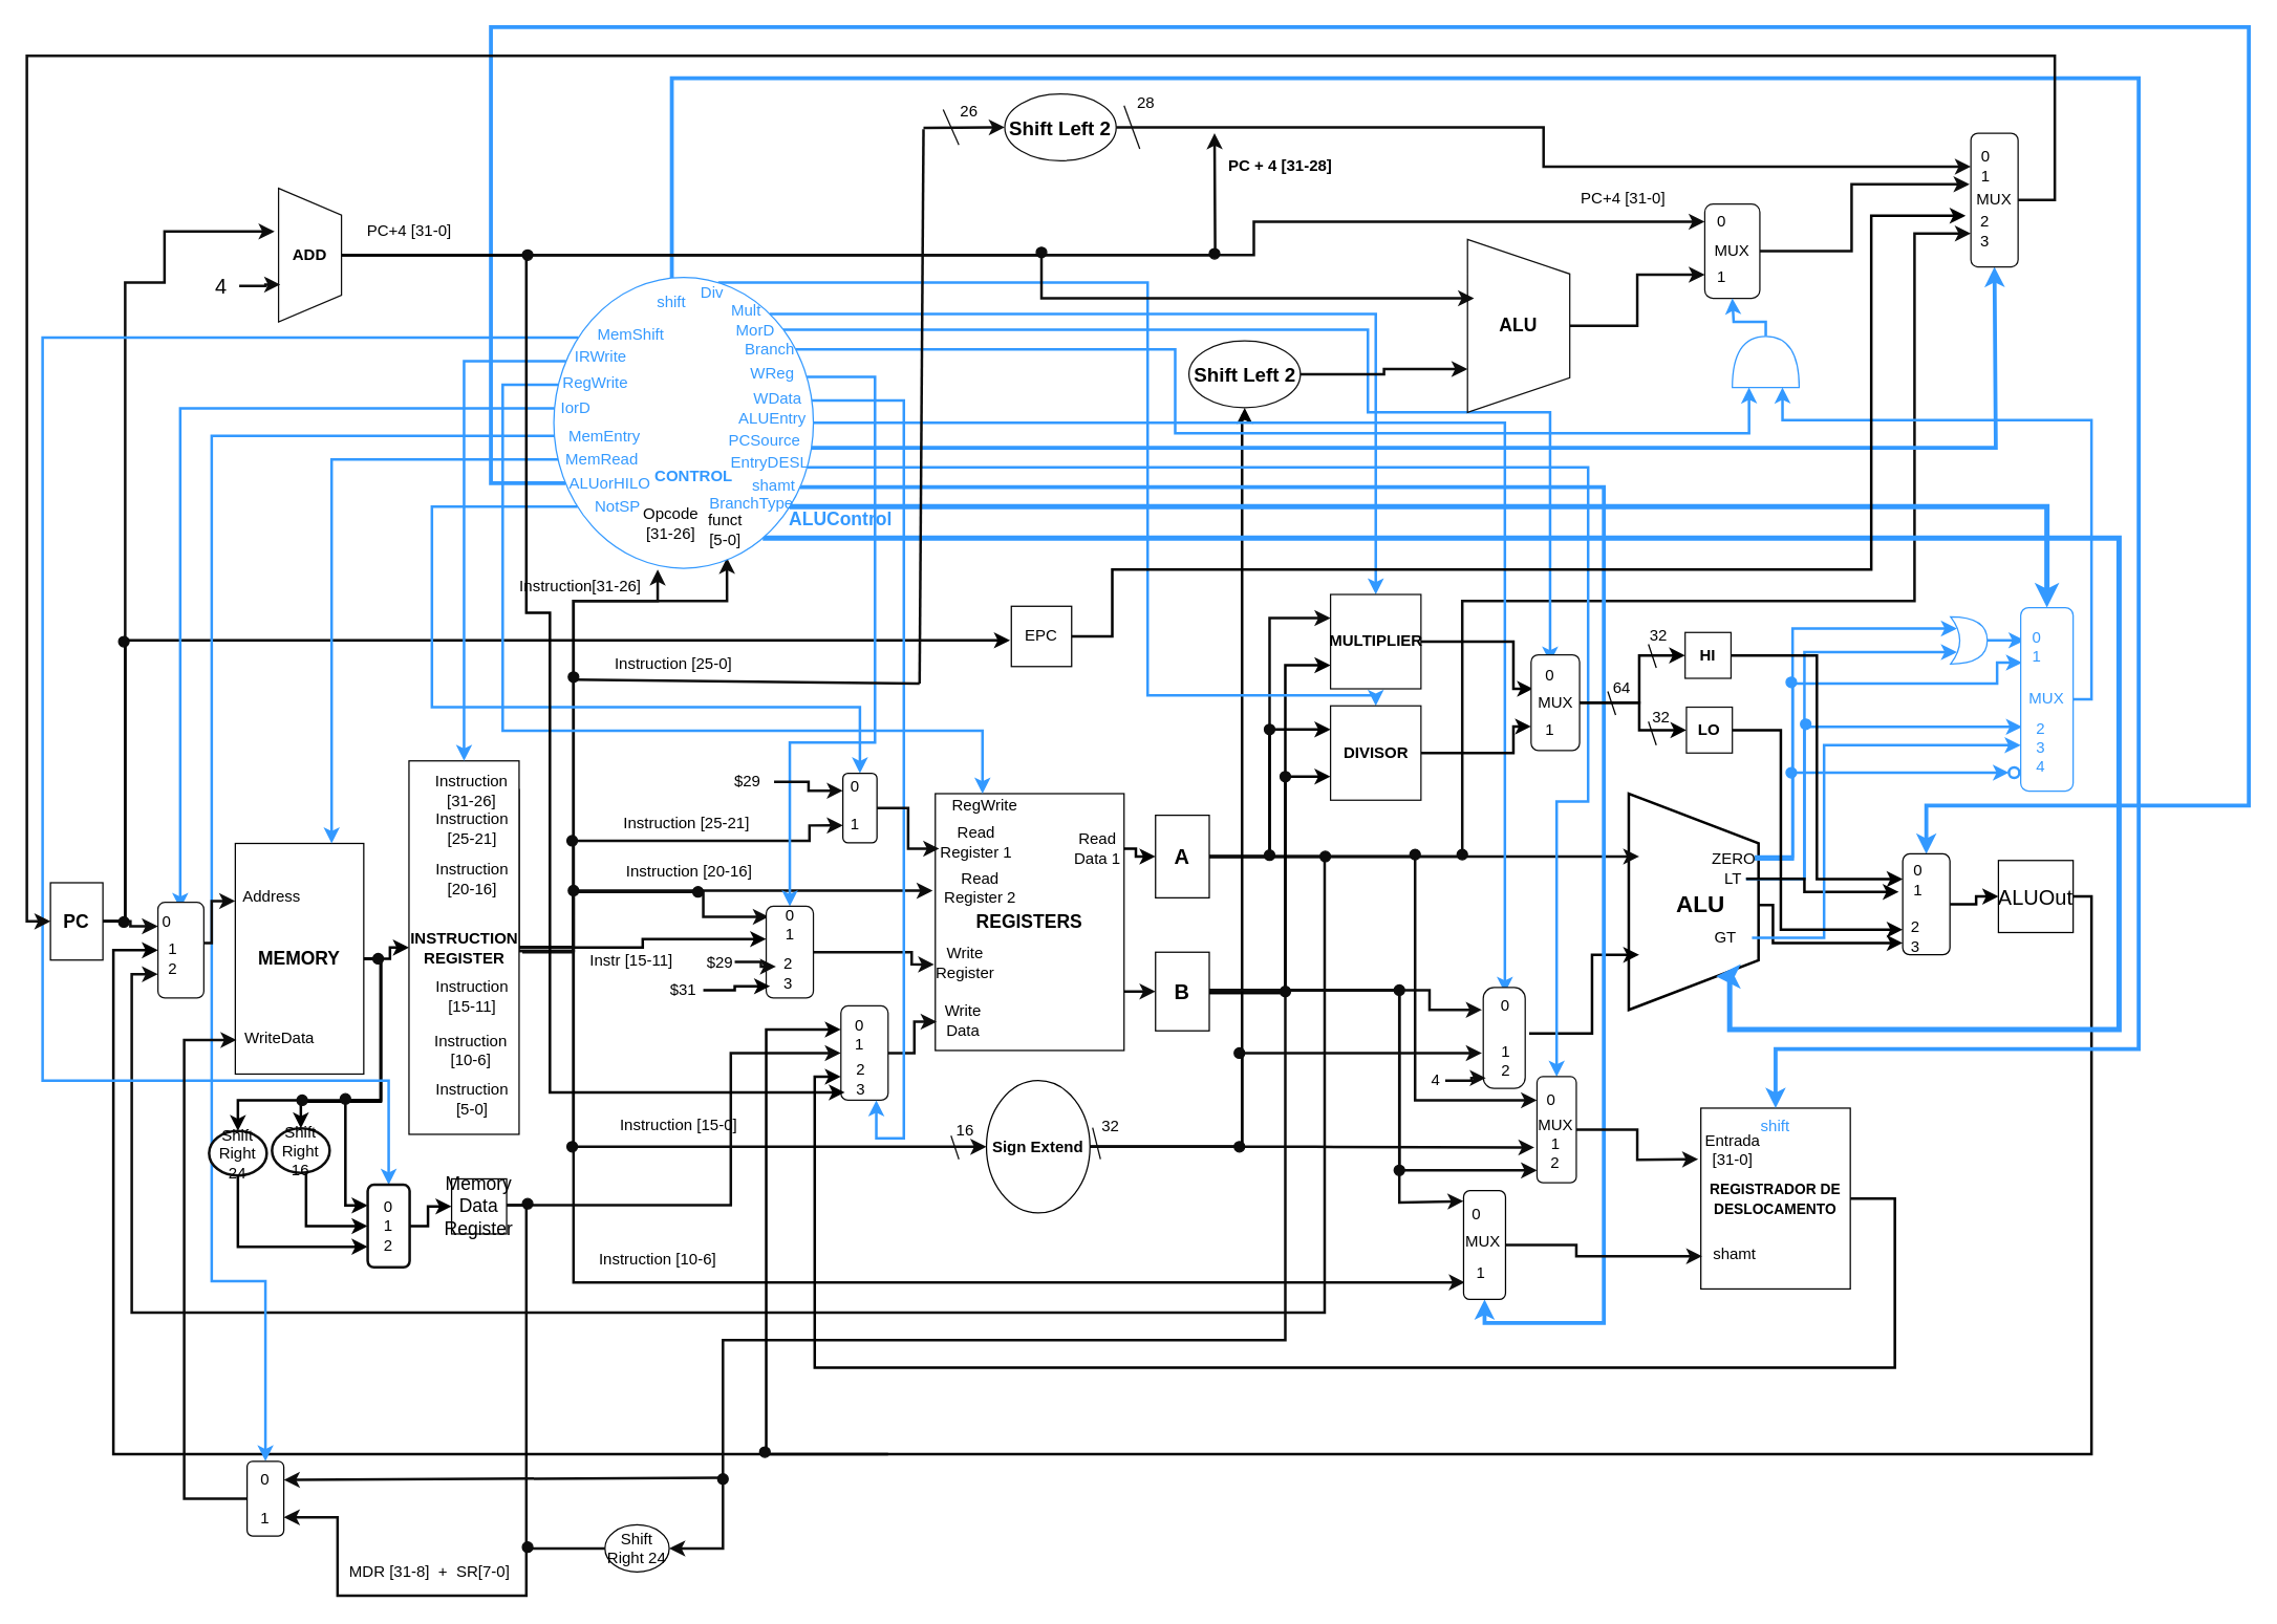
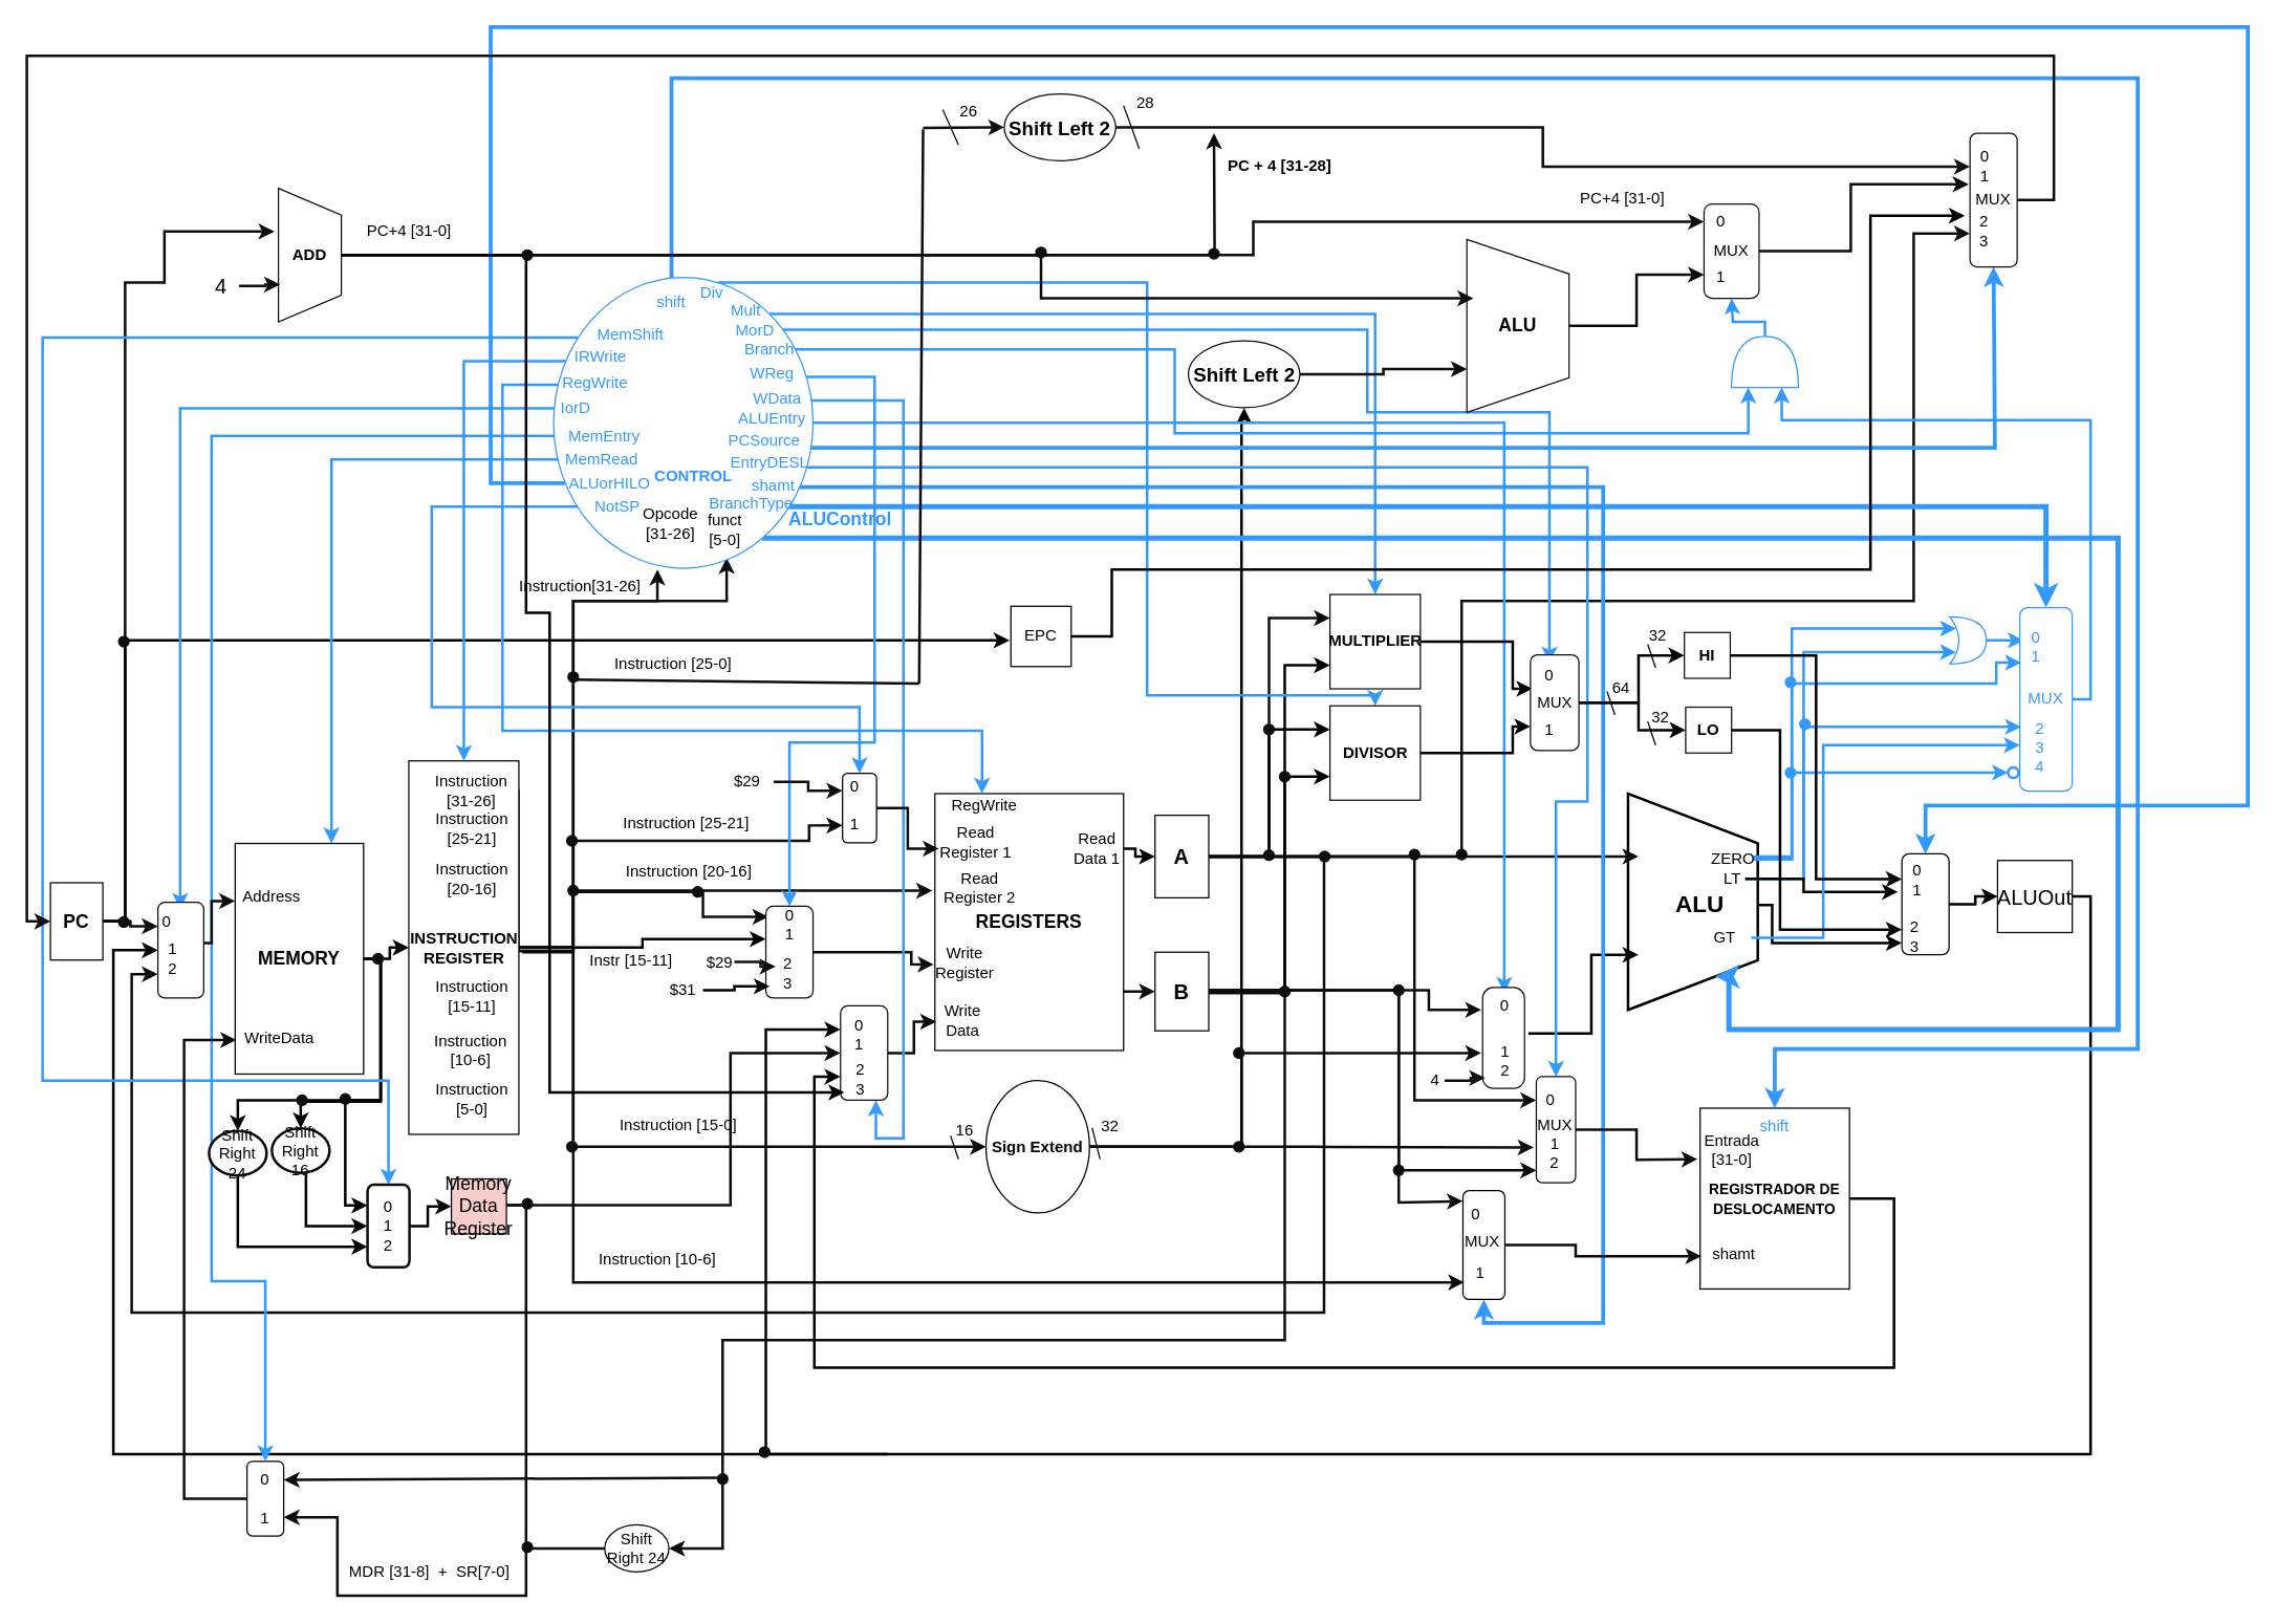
- <mxCell id="18" value="&lt;font style=&quot;font-size: 14px&quot;&gt;Memory Data Register&lt;/font&gt;" style="whiteSpace=wrap;html=1;aspect=fixed;fillColor=#FFFFFF;fontSize=6;" parent="1" vertex="1"><mxGeometry x="344" y="899" width="42" height="42" as="geometry" /></mxCell>
+ <mxCell id="18" value="&lt;font style=&quot;font-size: 14px&quot;&gt;Memory Data Register&lt;/font&gt;" style="whiteSpace=wrap;html=1;aspect=fixed;fillColor=#f8cecc;fontSize=6;" parent="1" vertex="1"><mxGeometry x="344" y="899" width="42" height="42" as="geometry" /></mxCell>
